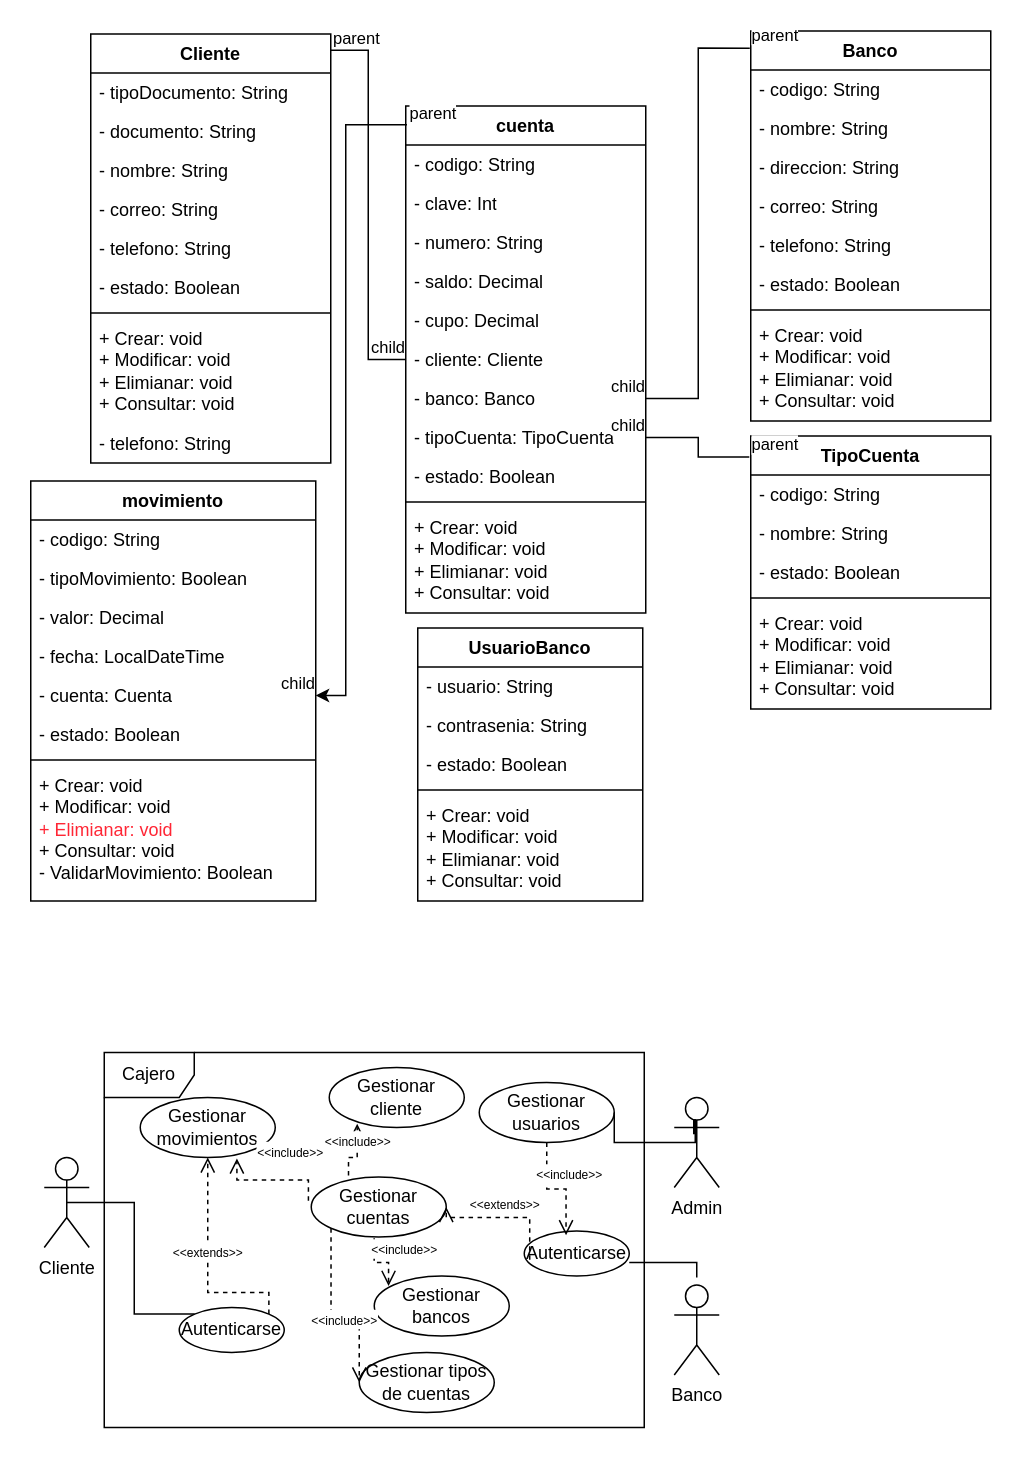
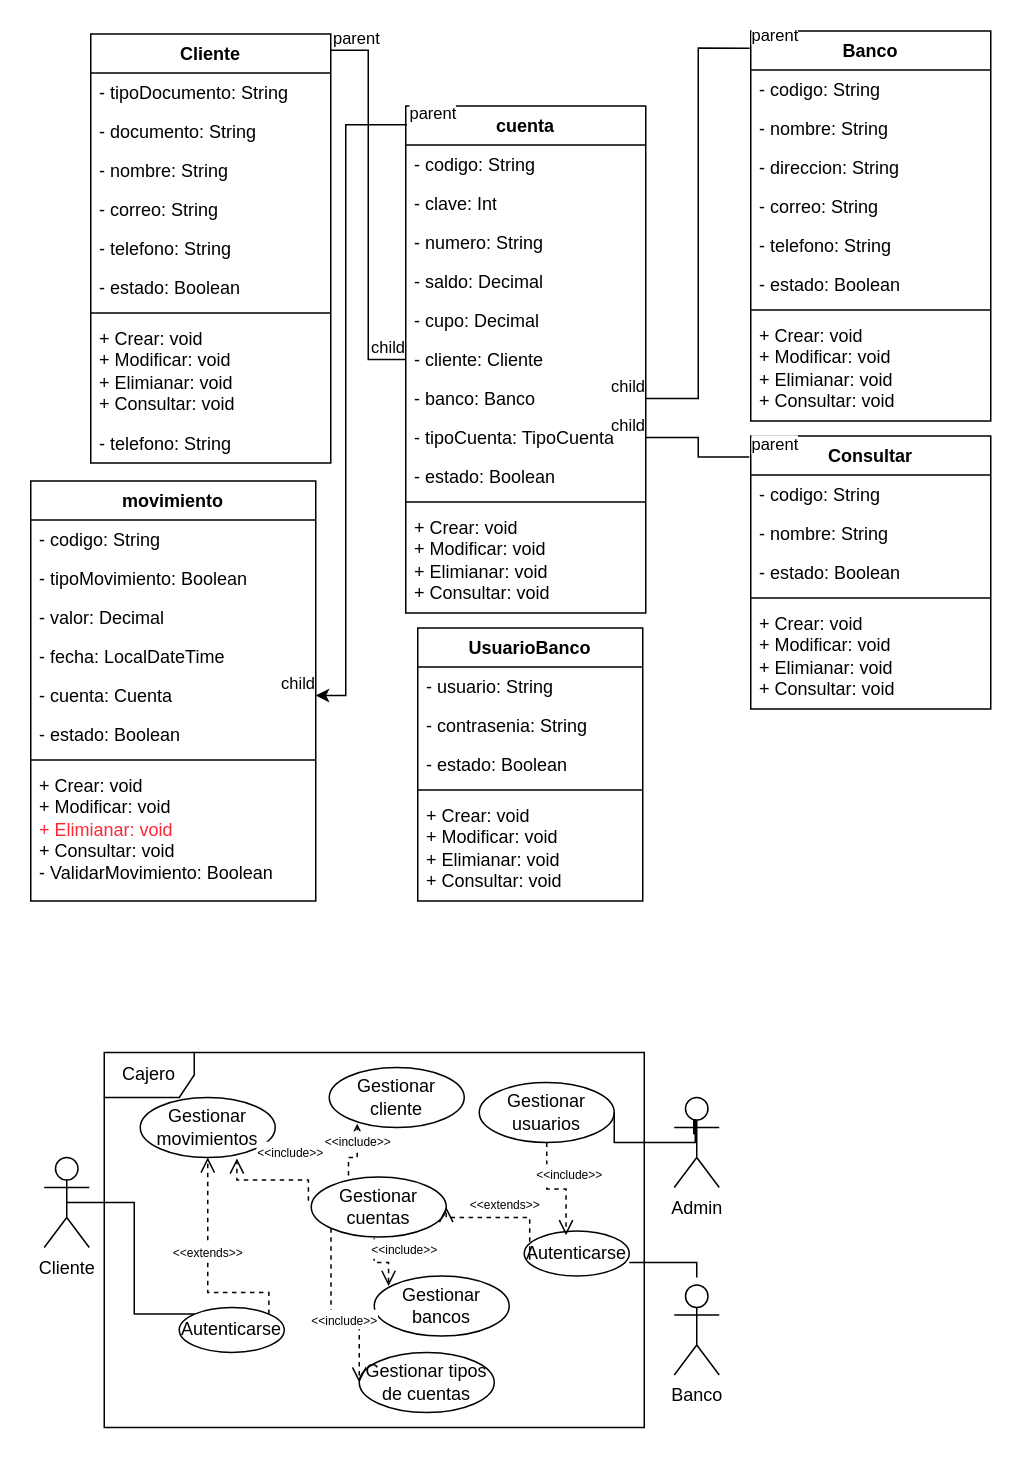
- <mxCell id="21" value="TipoCuenta" style="swimlane;fontStyle=1;align=center;verticalAlign=top;childLayout=stackLayout;horizontal=1;startSize=26;horizontalStack=0;resizeParent=1;resizeParentMax=0;resizeLast=0;collapsible=1;marginBottom=0;whiteSpace=wrap;html=1;" vertex="1" parent="1"><mxGeometry x="500" y="290" width="160" height="182" as="geometry" /></mxCell>
+ <mxCell id="21" value="Consultar" style="swimlane;fontStyle=1;align=center;verticalAlign=top;childLayout=stackLayout;horizontal=1;startSize=26;horizontalStack=0;resizeParent=1;resizeParentMax=0;resizeLast=0;collapsible=1;marginBottom=0;whiteSpace=wrap;html=1;" vertex="1" parent="1"><mxGeometry x="500" y="290" width="160" height="182" as="geometry" /></mxCell>
